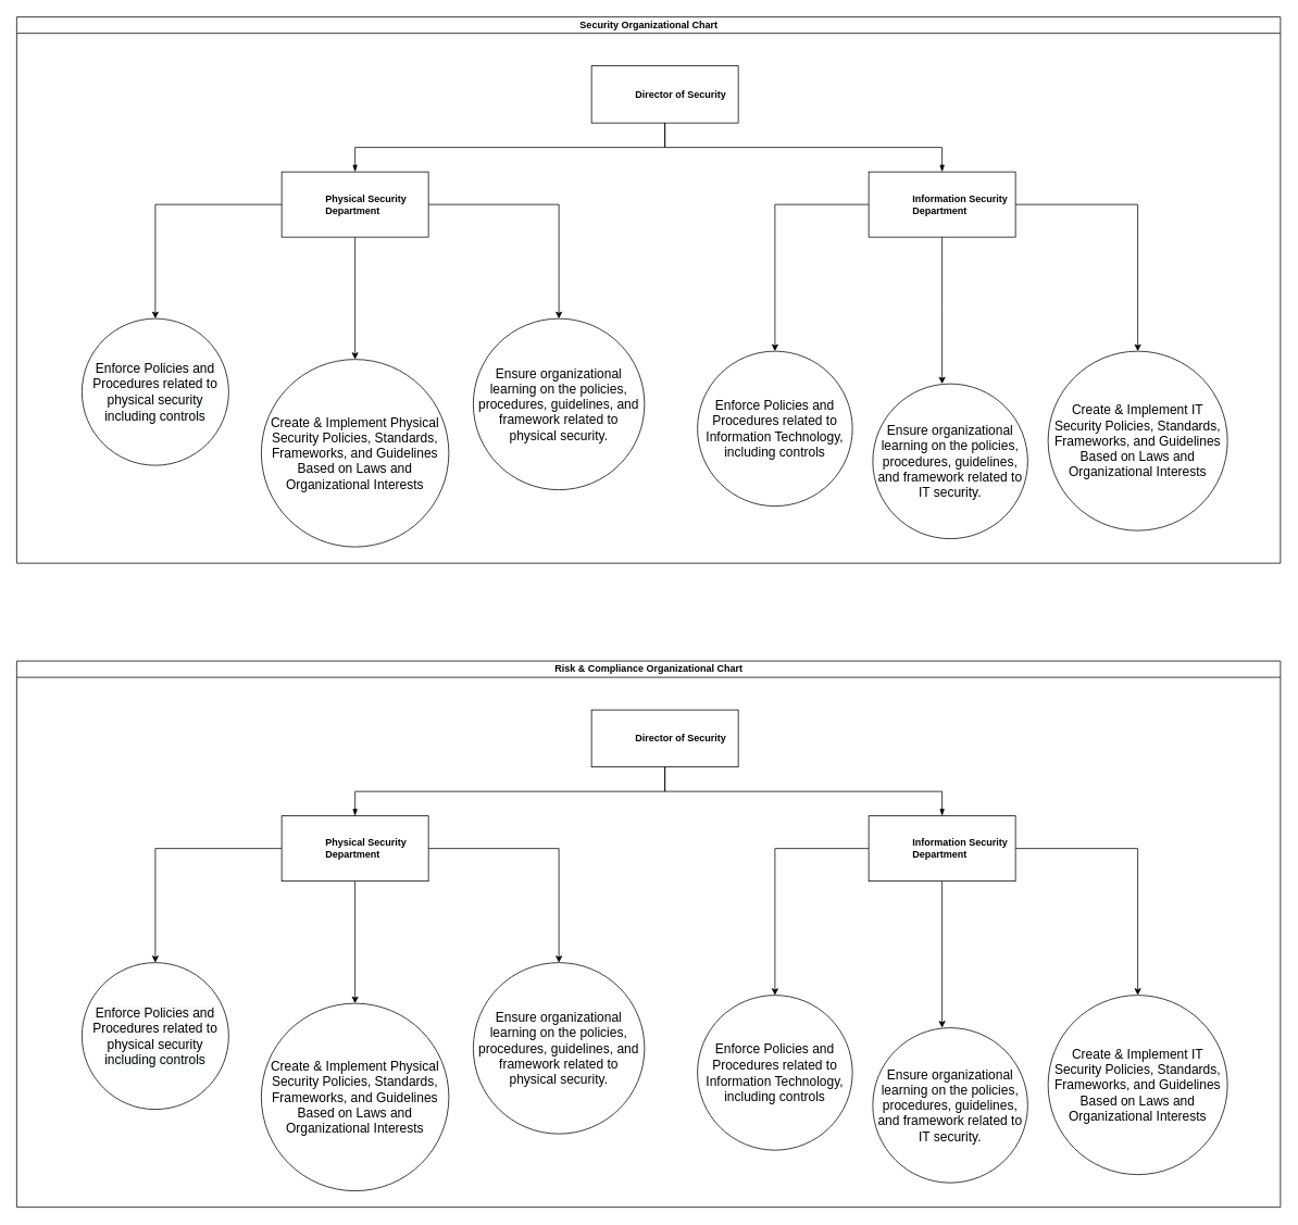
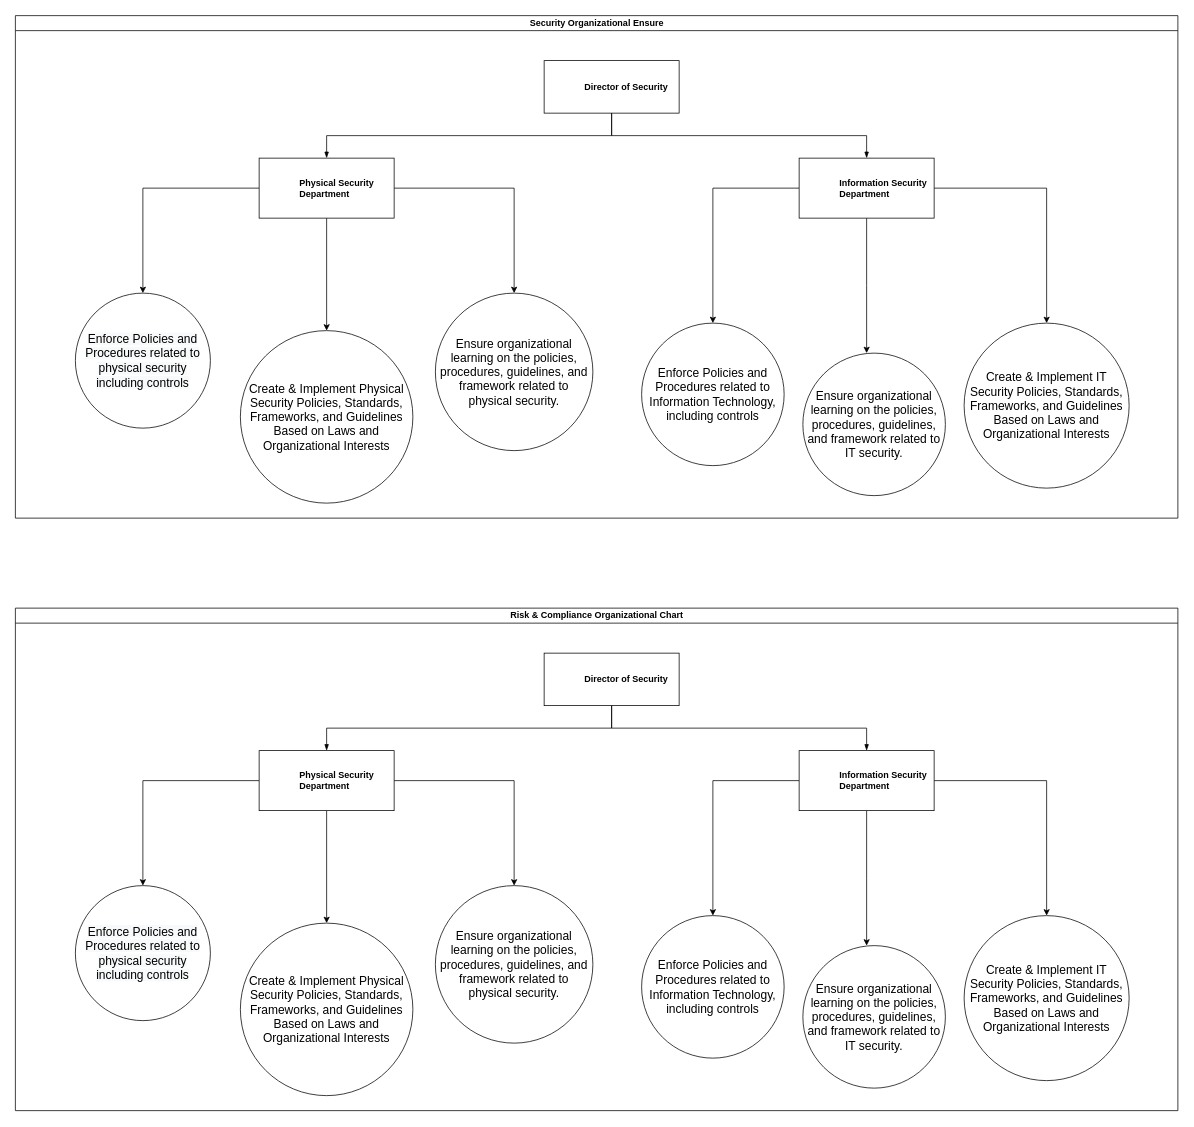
- <mxCell id="2" value="Security Organizational Chart" style="swimlane;html=1;startSize=20;horizontal=1;containerType=tree;glass=0;" parent="1" vertex="1"><mxGeometry x="20" y="20" width="1550" height="670" as="geometry" /></mxCell>
+ <mxCell id="2" value="Security Organizational Ensure" style="swimlane;html=1;startSize=20;horizontal=1;containerType=tree;glass=0;" parent="1" vertex="1"><mxGeometry x="20" y="20" width="1550" height="670" as="geometry" /></mxCell>
